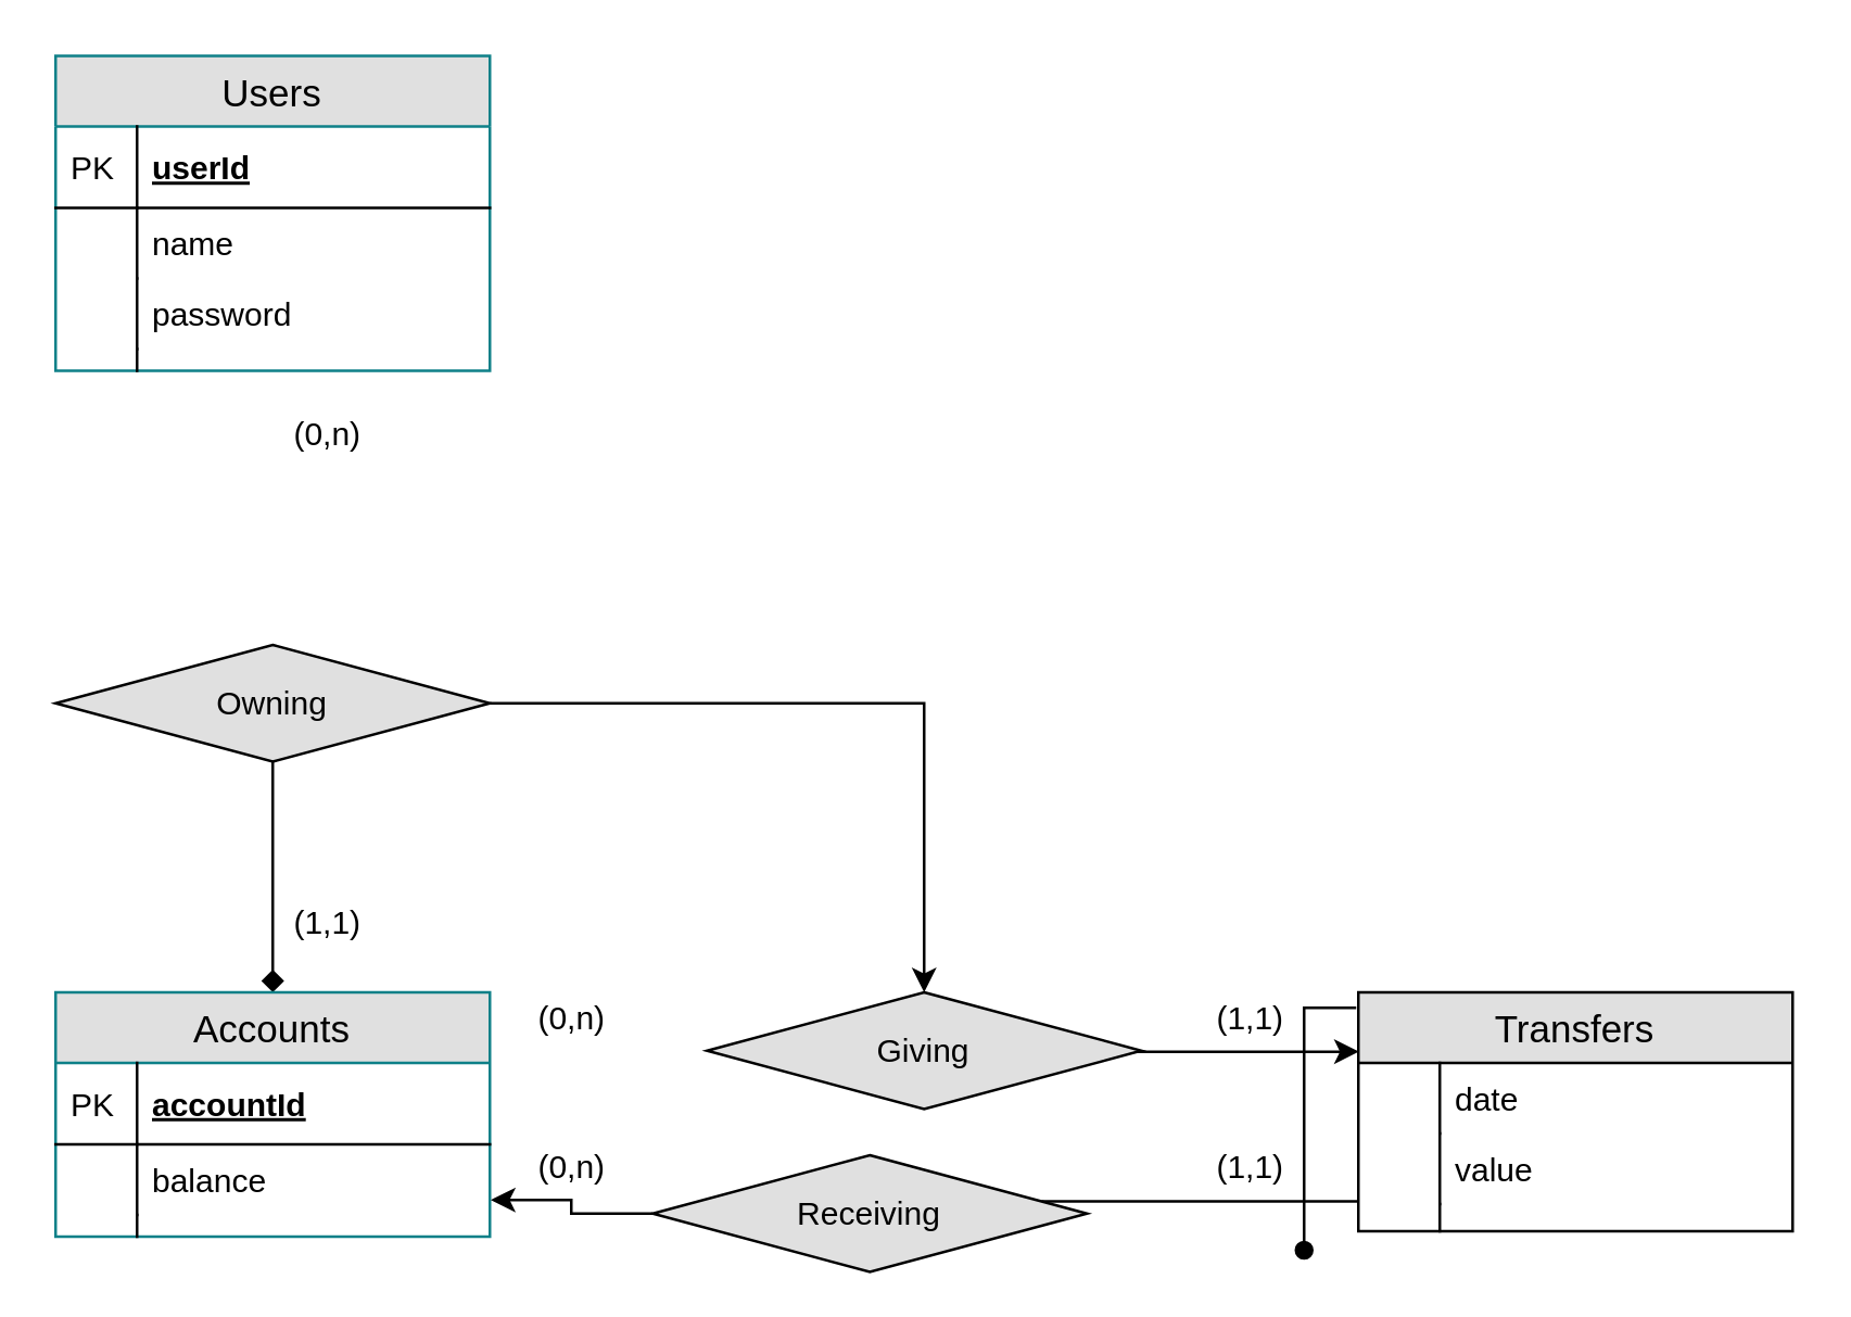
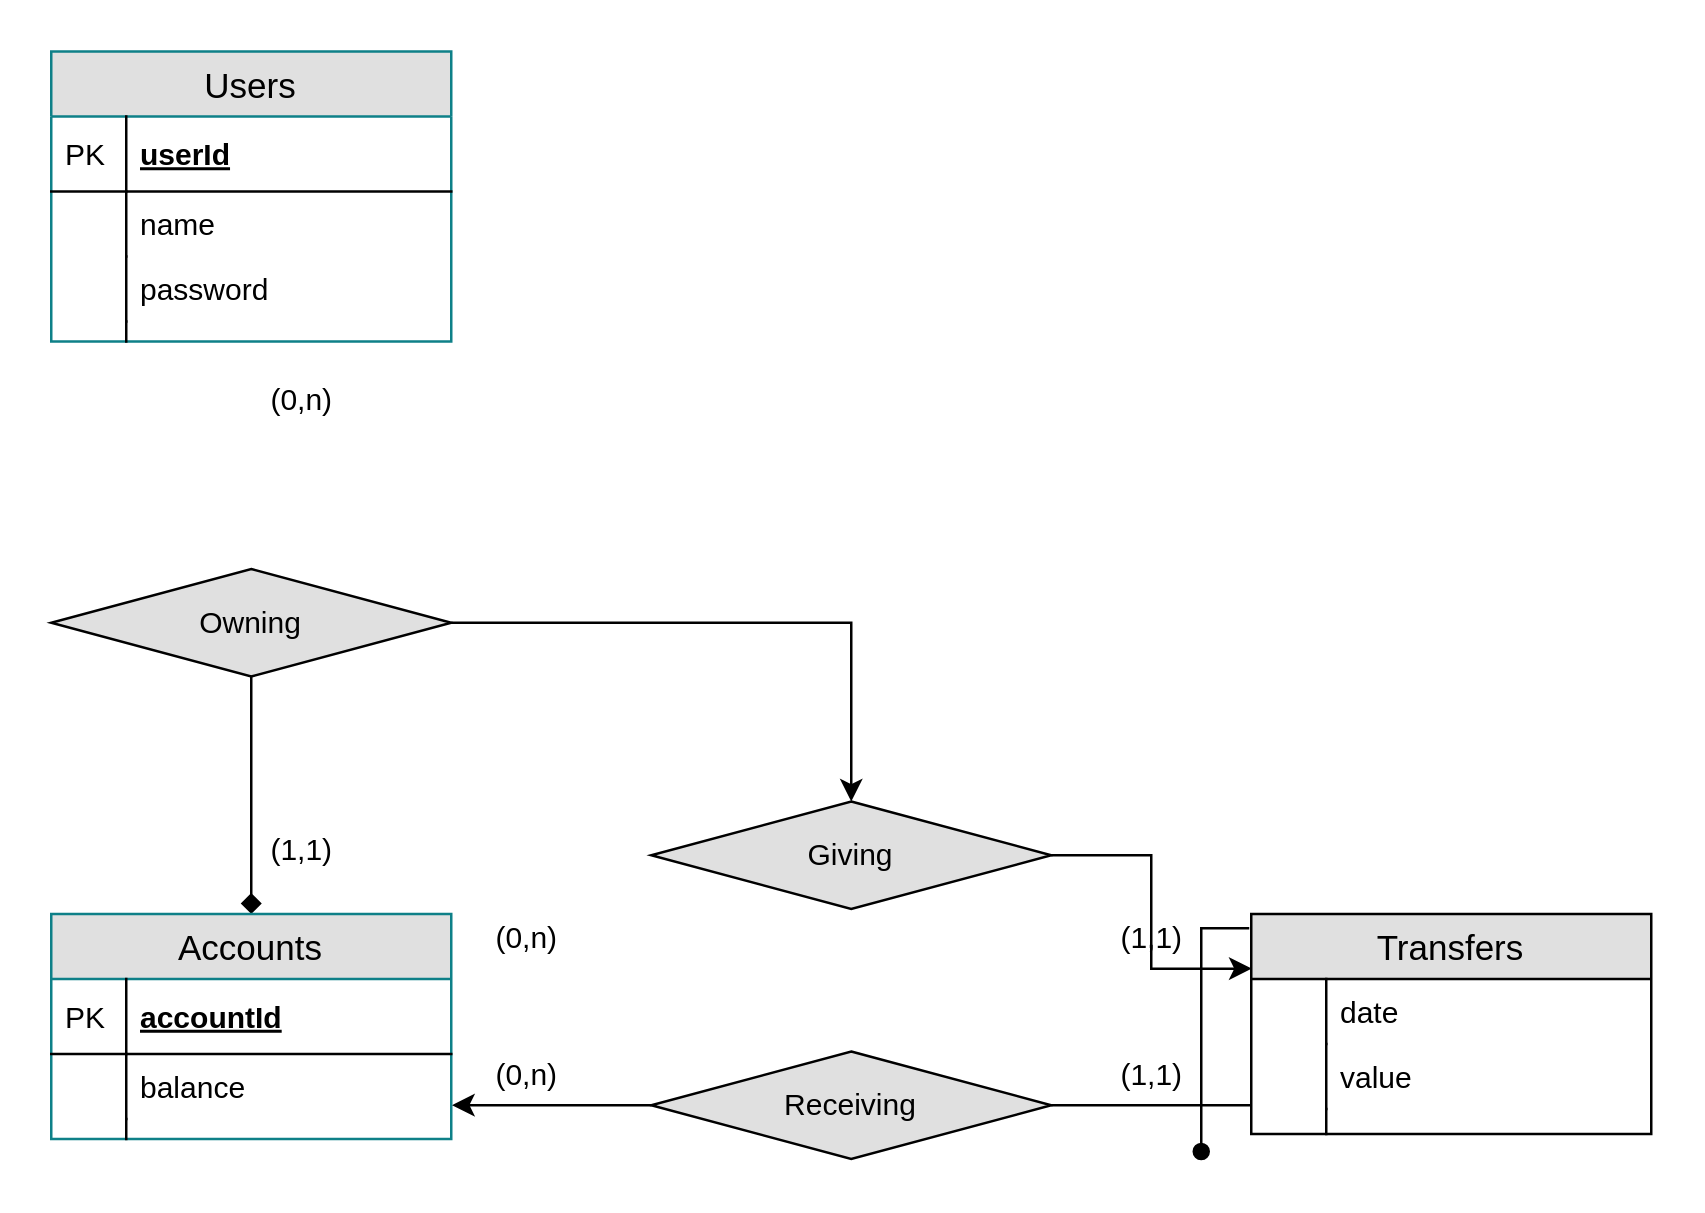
- <mxCell id="4" value="Owning" style="shape=rhombus;perimeter=rhombusPerimeter;whiteSpace=wrap;html=1;align=center;fillColor=#E0E0E0;" vertex="1" parent="1"><mxGeometry x="20" y="237" width="160" height="43" as="geometry" /></mxCell>
+ <mxCell id="4" value="Owning" style="shape=rhombus;perimeter=rhombusPerimeter;whiteSpace=wrap;html=1;align=center;fillColor=#E0E0E0;" vertex="1" parent="1"><mxGeometry x="20" y="227" width="160" height="43" as="geometry" /></mxCell>
- <mxCell id="6" value="Giving" style="shape=rhombus;perimeter=rhombusPerimeter;whiteSpace=wrap;html=1;align=center;fillColor=#E0E0E0;" vertex="1" parent="1"><mxGeometry x="260" y="365" width="160" height="43" as="geometry" /></mxCell>
+ <mxCell id="6" value="Giving" style="shape=rhombus;perimeter=rhombusPerimeter;whiteSpace=wrap;html=1;align=center;fillColor=#E0E0E0;" vertex="1" parent="1"><mxGeometry x="260" y="320" width="160" height="43" as="geometry" /></mxCell>
- <mxCell id="28" value="Receiving" style="shape=rhombus;perimeter=rhombusPerimeter;whiteSpace=wrap;html=1;align=center;fillColor=#E0E0E0;" vertex="1" parent="1"><mxGeometry x="240" y="425" width="160" height="43" as="geometry" /></mxCell>
+ <mxCell id="28" value="Receiving" style="shape=rhombus;perimeter=rhombusPerimeter;whiteSpace=wrap;html=1;align=center;fillColor=#E0E0E0;" vertex="1" parent="1"><mxGeometry x="260" y="420" width="160" height="43" as="geometry" /></mxCell>
